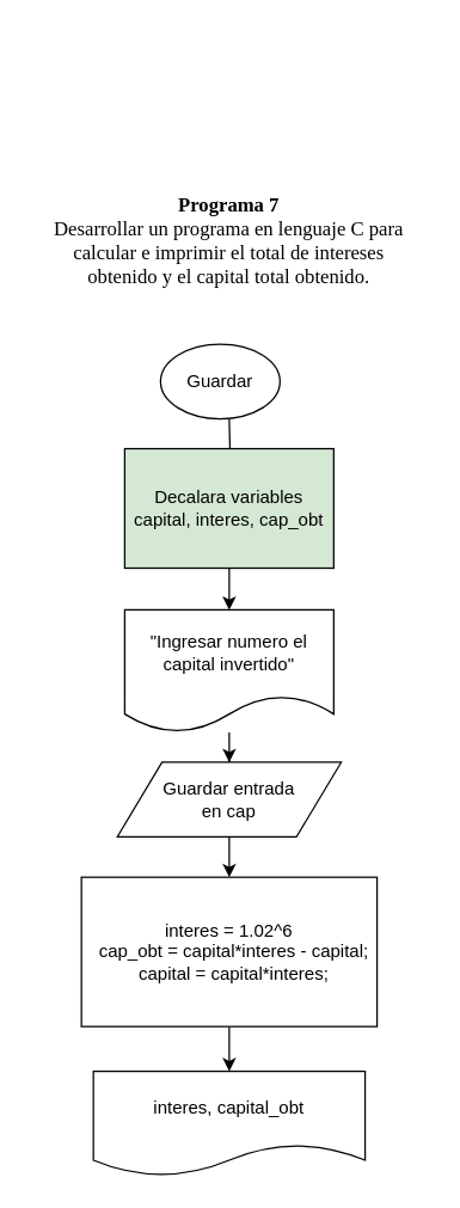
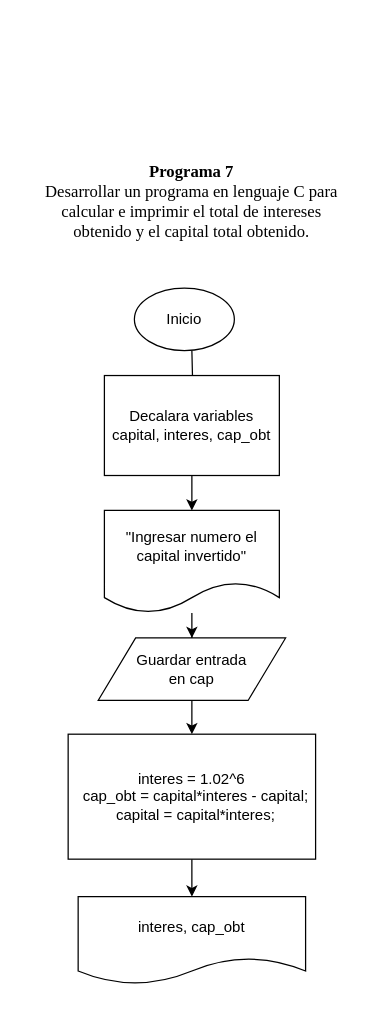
- <mxCell id="3" value="Guardar" style="ellipse;whiteSpace=wrap;html=1;" vertex="1" parent="1"><mxGeometry x="107" y="120" width="80" height="50" as="geometry" /></mxCell>
+ <mxCell id="3" value="Inicio" style="ellipse;whiteSpace=wrap;html=1;" vertex="1" parent="1"><mxGeometry x="107" y="120" width="80" height="50" as="geometry" /></mxCell>
- <mxCell id="8" value="Decalara variables capital, interes, cap_obt" style="rounded=0;whiteSpace=wrap;html=1;fillColor=#d5e8d4;" vertex="1" parent="1"><mxGeometry x="83" y="190" width="140" height="80" as="geometry" /></mxCell>
+ <mxCell id="8" value="Decalara variables capital, interes, cap_obt" style="rounded=0;whiteSpace=wrap;html=1;" vertex="1" parent="1"><mxGeometry x="83" y="190" width="140" height="80" as="geometry" /></mxCell>
- <mxCell id="13" value="interes, capital_obt" style="shape=document;whiteSpace=wrap;html=1;boundedLbl=1;" vertex="1" parent="1"><mxGeometry x="62" y="607" width="182" height="70" as="geometry" /></mxCell>
+ <mxCell id="13" value="interes, cap_obt" style="shape=document;whiteSpace=wrap;html=1;boundedLbl=1;" vertex="1" parent="1"><mxGeometry x="62" y="607" width="182" height="70" as="geometry" /></mxCell>
